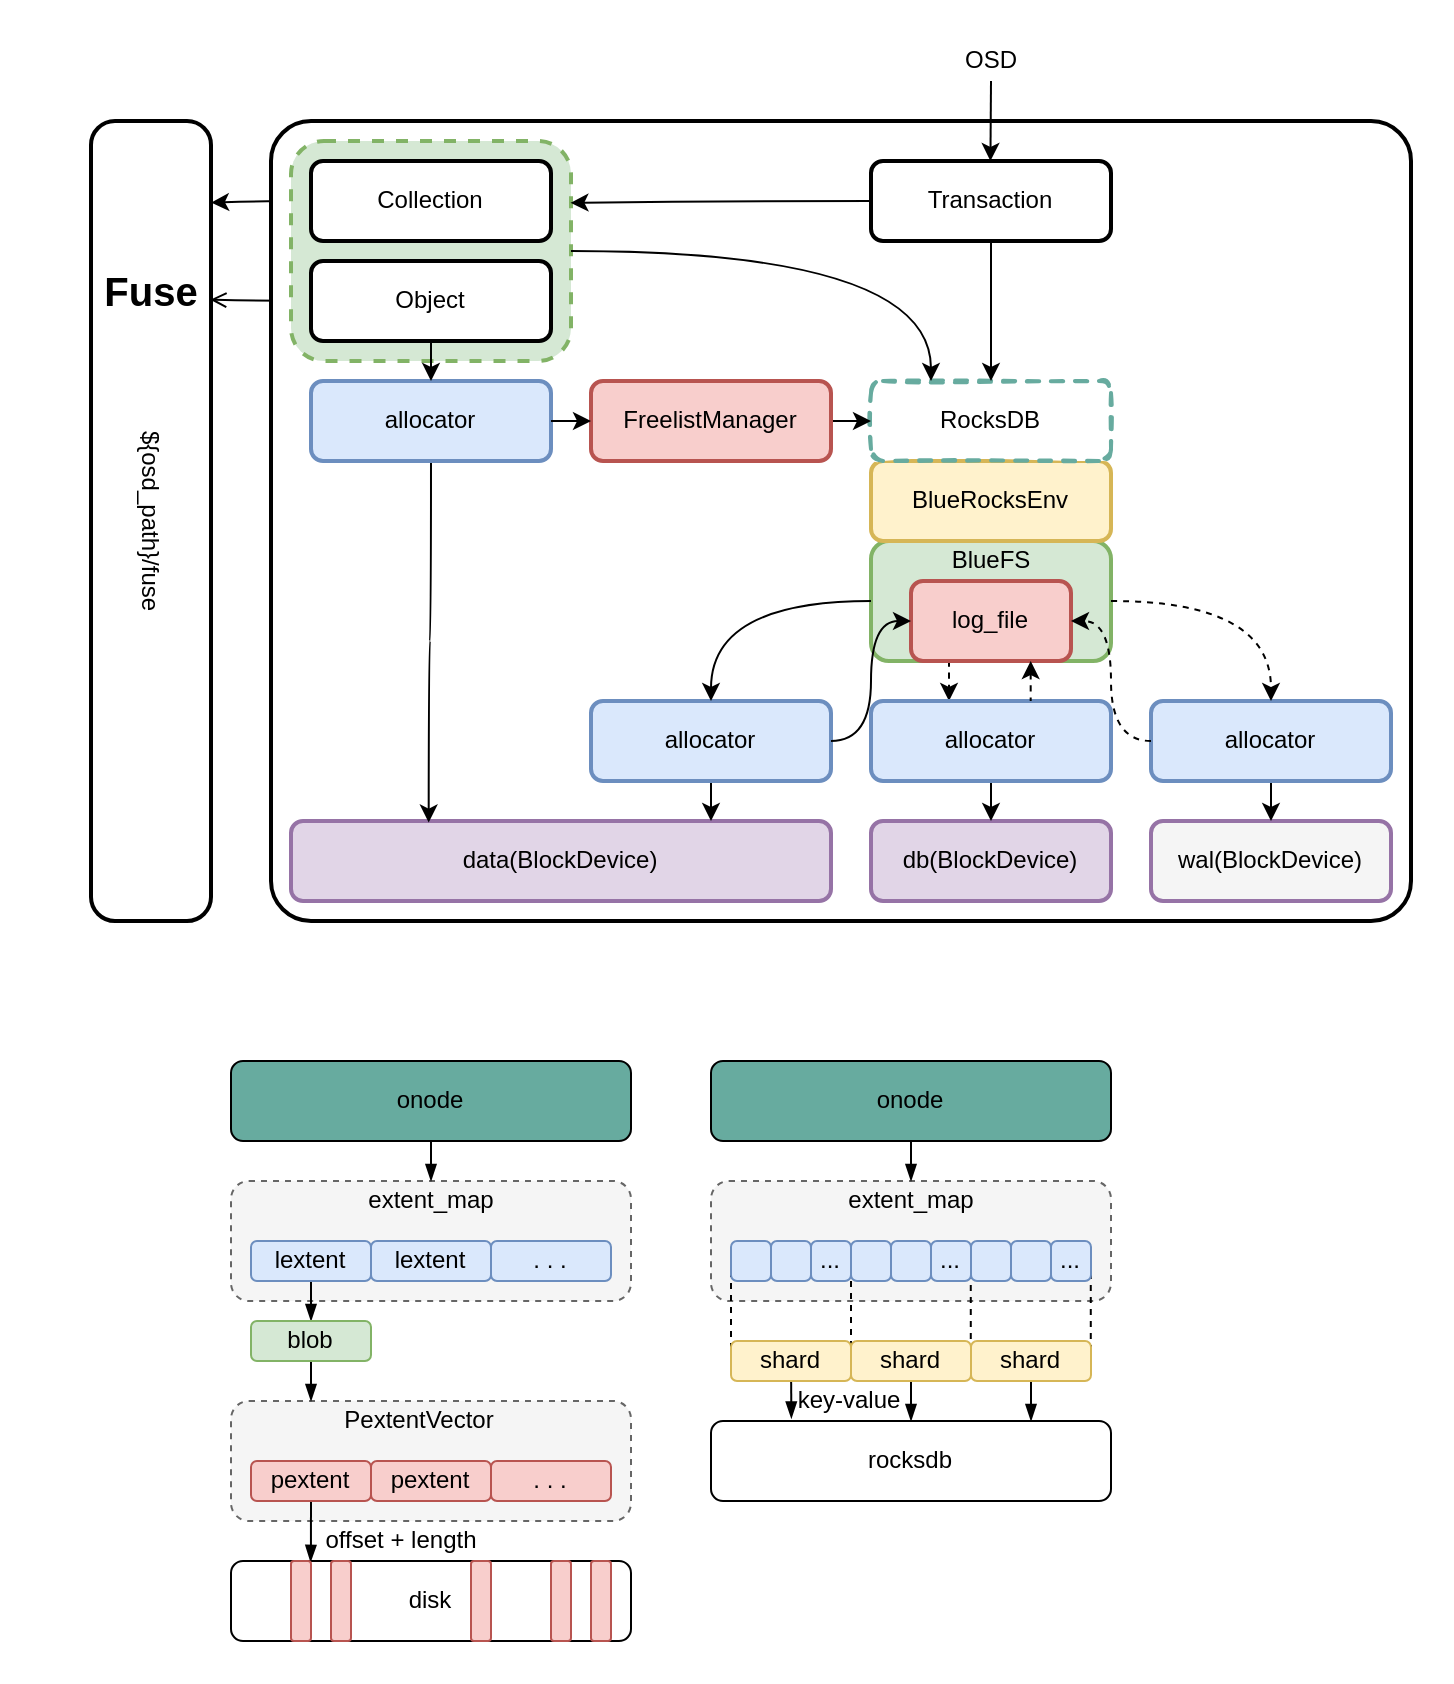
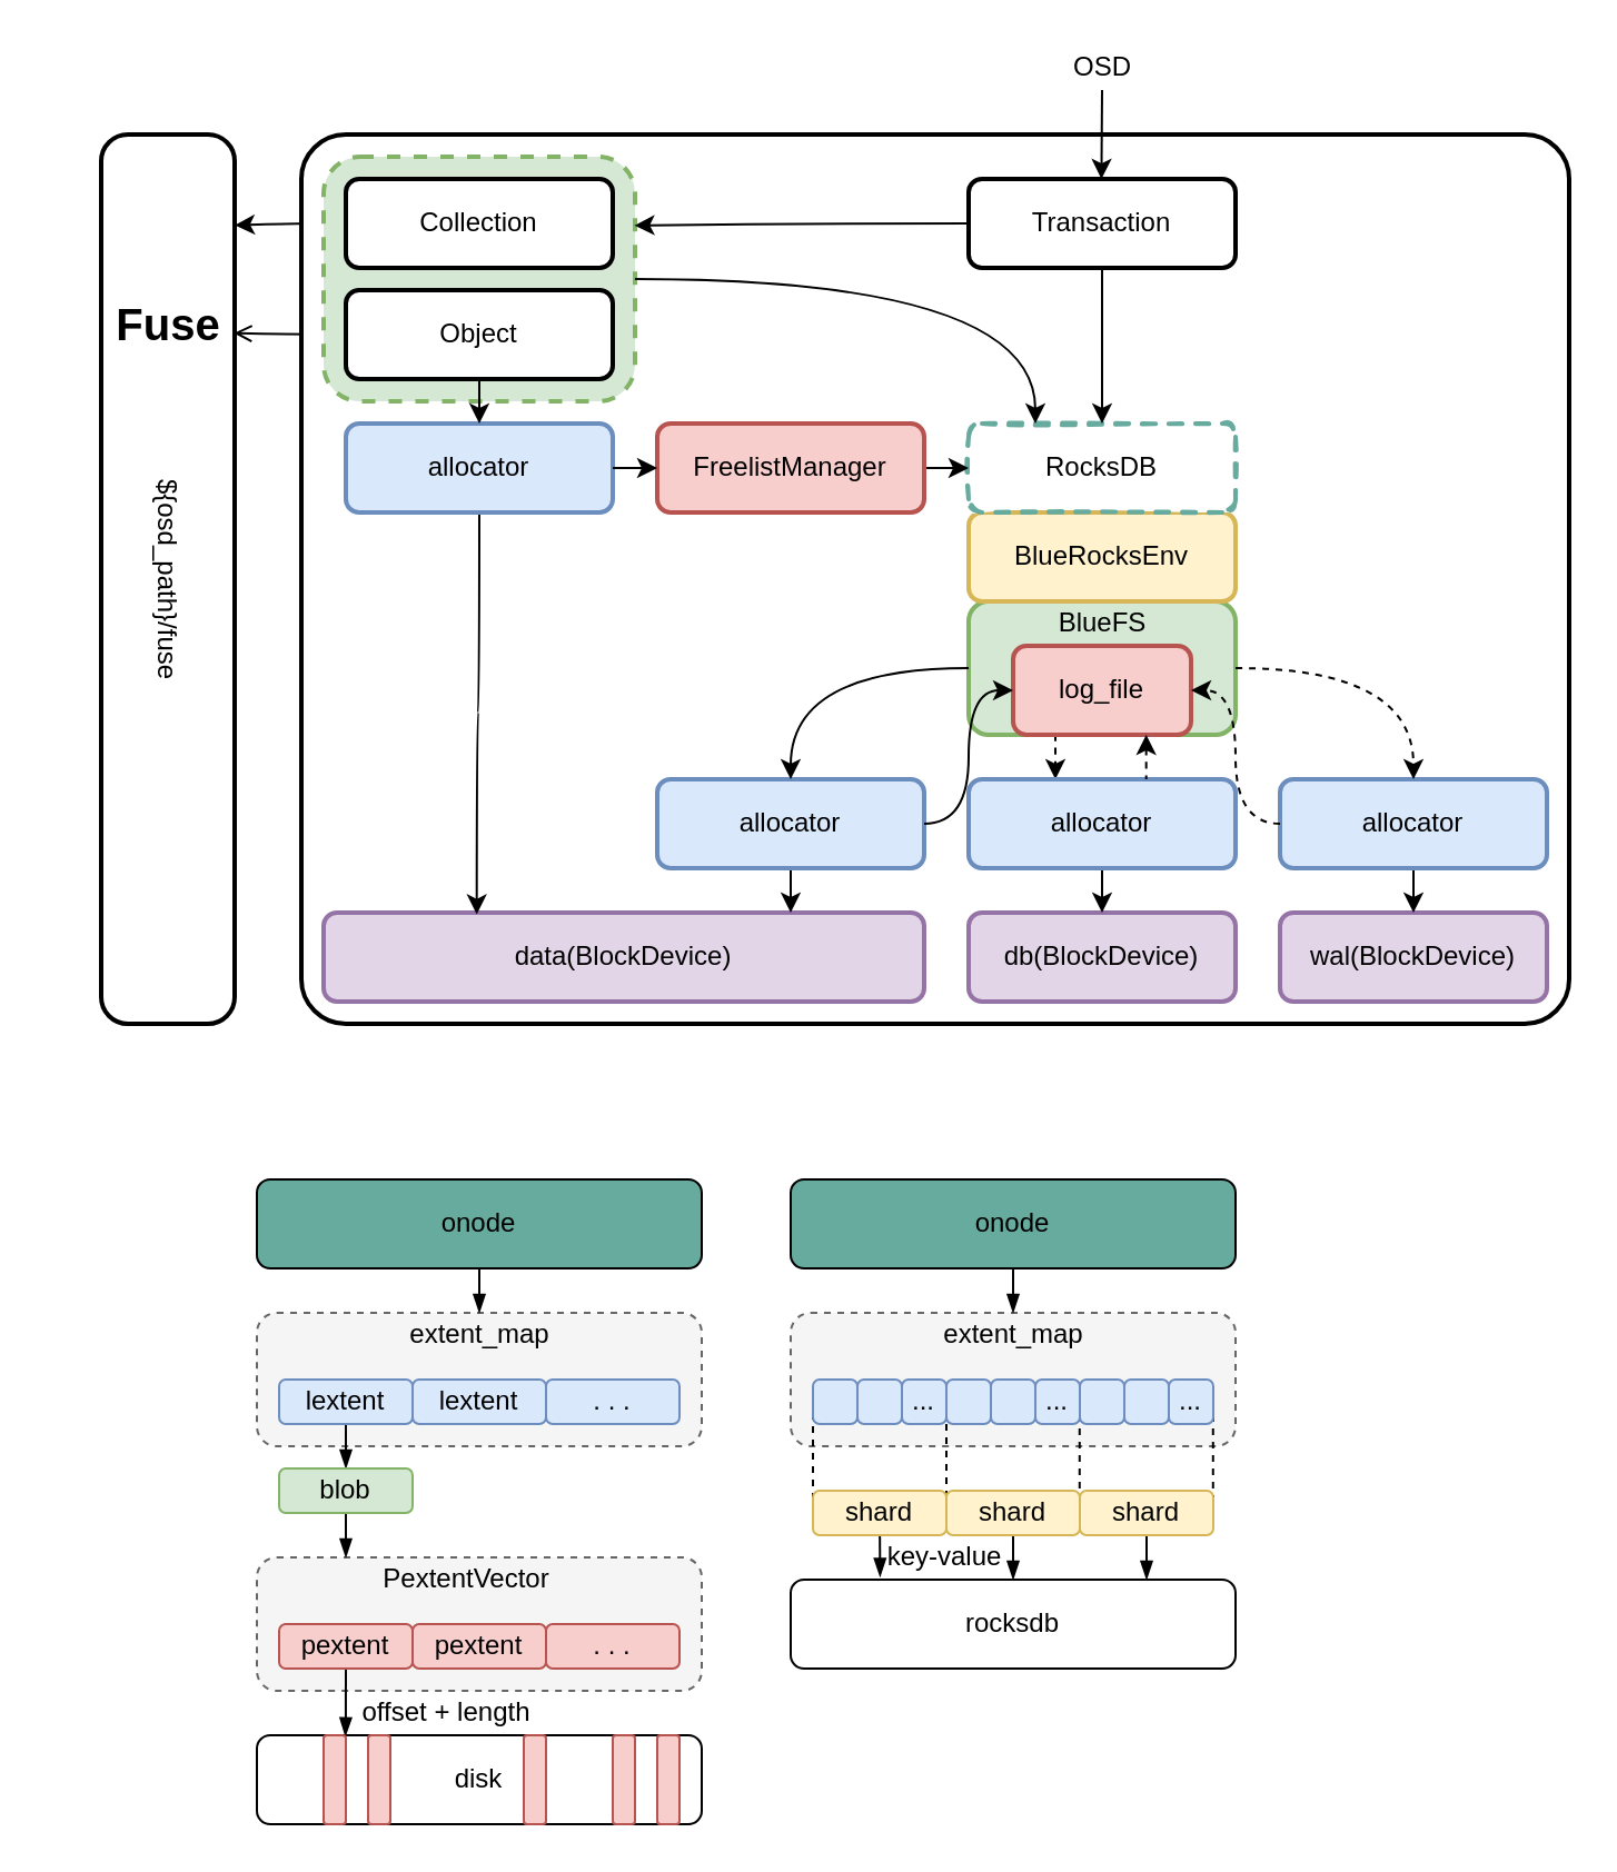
- <mxCell id="55" value="wal(BlockDevice)" style="rounded=1;whiteSpace=wrap;html=1;strokeWidth=2;fillWeight=1;hachureGap=4;hachureAngle=45;sketch=0;fontStyle=0;fillColor=#f5f5f5;strokeColor=#9673a6;" parent="1" vertex="1"><mxGeometry x="575" y="410" width="120" height="40" as="geometry" /></mxCell>
+ <mxCell id="55" value="wal(BlockDevice)" style="rounded=1;whiteSpace=wrap;html=1;strokeWidth=2;fillWeight=1;hachureGap=4;hachureAngle=45;sketch=0;fontStyle=0;fillColor=#e1d5e7;strokeColor=#9673a6;" parent="1" vertex="1"><mxGeometry x="575" y="410" width="120" height="40" as="geometry" /></mxCell>
